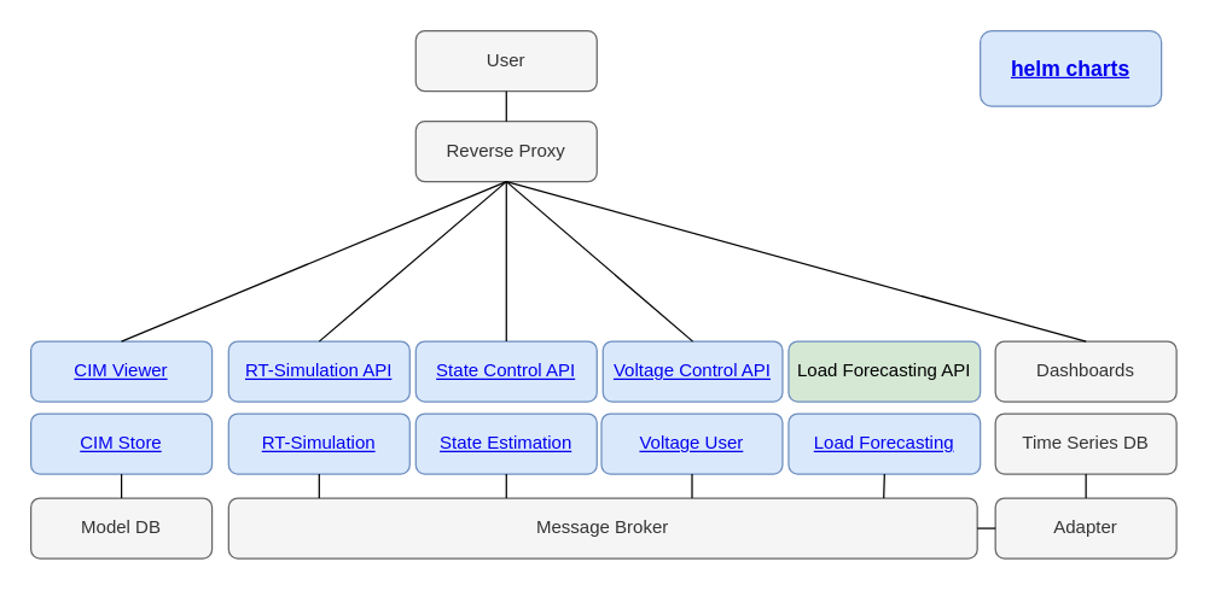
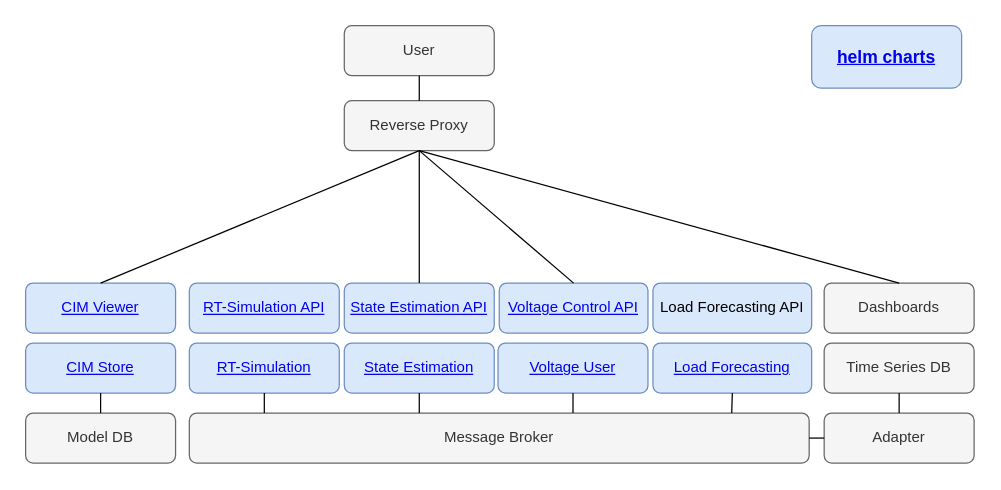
- <mxCell id="22" value="" style="endArrow=none;html=1;entryX=0.5;entryY=1;entryDx=0;entryDy=0;exitX=0.5;exitY=0;exitDx=0;exitDy=0;" parent="1" source="3" target="20" edge="1"><mxGeometry width="50" height="50" relative="1" as="geometry"><mxPoint x="321" y="250" as="sourcePoint" /><mxPoint x="371" y="200" as="targetPoint" /></mxGeometry></mxCell>
- <mxCell id="4" value="&lt;a href=&quot;https://github.com/sogno-platform/pyvolt-service&quot;&gt;State Control API&lt;/a&gt;" style="rounded=1;whiteSpace=wrap;html=1;fillColor=#dae8fc;strokeColor=#6c8ebf;" parent="1" vertex="1"><mxGeometry x="275" y="226" width="120" height="40" as="geometry" /></mxCell>
+ <mxCell id="4" value="&lt;a href=&quot;https://github.com/sogno-platform/pyvolt-service&quot;&gt;State Estimation API&lt;/a&gt;" style="rounded=1;whiteSpace=wrap;html=1;fillColor=#dae8fc;strokeColor=#6c8ebf;" parent="1" vertex="1"><mxGeometry x="275" y="226" width="120" height="40" as="geometry" /></mxCell>
- <mxCell id="29" value="Load Forecasting API" style="rounded=1;whiteSpace=wrap;html=1;fillColor=#d5e8d4;strokeColor=#6c8ebf;" parent="1" vertex="1"><mxGeometry x="522" y="226" width="127" height="40" as="geometry" /></mxCell>
+ <mxCell id="29" value="Load Forecasting API" style="rounded=1;whiteSpace=wrap;html=1;fillColor=#dae8fc;strokeColor=#6c8ebf;" parent="1" vertex="1"><mxGeometry x="522" y="226" width="127" height="40" as="geometry" /></mxCell>
